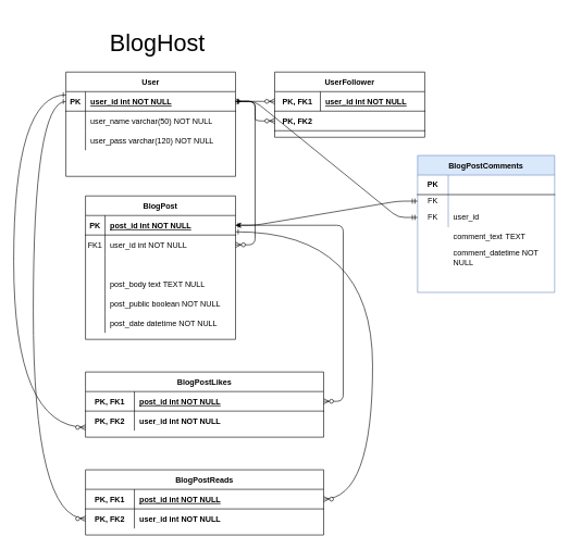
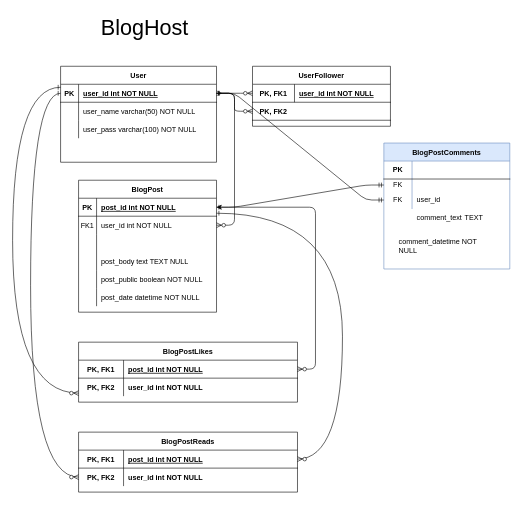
- <mxCell id="57" value="BlogHost" style="text;html=1;resizable=0;autosize=1;align=center;verticalAlign=middle;points=[];fillColor=none;strokeColor=none;rounded=0;fontSize=36;" parent="1" vertex="1"><mxGeometry x="160" y="40" width="160" height="50" as="geometry" /></mxCell>
+ <mxCell id="57" value="BlogHost" style="text;html=1;resizable=0;autosize=1;align=center;verticalAlign=middle;points=[];fillColor=none;strokeColor=none;rounded=0;fontSize=36;" parent="1" vertex="1"><mxGeometry x="160" y="20" width="160" height="50" as="geometry" /></mxCell>
- <mxCell id="44" value="user_pass varchar(120) NOT NULL" style="shape=partialRectangle;overflow=hidden;connectable=0;fillColor=none;top=0;left=0;bottom=0;right=0;align=left;spacingLeft=6;" parent="42" vertex="1"><mxGeometry x="30" width="230" height="30" as="geometry" /></mxCell>
+ <mxCell id="44" value="user_pass varchar(100) NOT NULL" style="shape=partialRectangle;overflow=hidden;connectable=0;fillColor=none;top=0;left=0;bottom=0;right=0;align=left;spacingLeft=6;" parent="42" vertex="1"><mxGeometry x="30" width="230" height="30" as="geometry" /></mxCell>
- <mxCell id="70" value="comment_datetime NOT NULL" style="shape=partialRectangle;html=1;whiteSpace=wrap;connectable=0;fillColor=none;top=0;left=0;bottom=0;right=0;align=left;spacingLeft=6;overflow=hidden;pointerEvents=1;" parent="60" vertex="1"><mxGeometry x="47" y="140" width="143" height="30" as="geometry" /></mxCell>
+ <mxCell id="70" value="comment_datetime NOT NULL" style="shape=partialRectangle;html=1;whiteSpace=wrap;connectable=0;fillColor=none;top=0;left=0;bottom=0;right=0;align=left;spacingLeft=6;overflow=hidden;pointerEvents=1;" parent="60" vertex="1"><mxGeometry x="17" y="155" width="143" height="30" as="geometry" /></mxCell>
